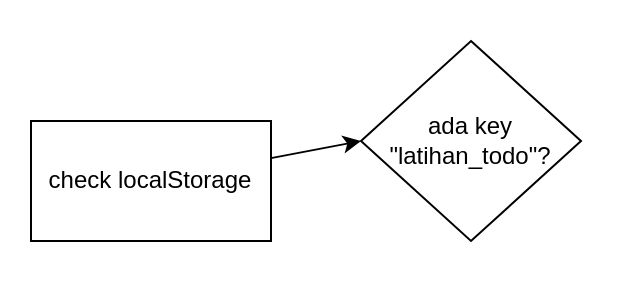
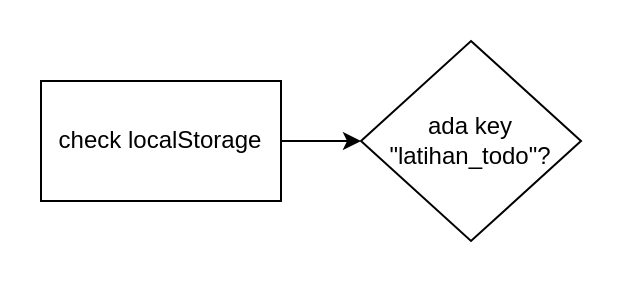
- <mxCell id="3" value="check localStorage" style="rounded=0;whiteSpace=wrap;html=1;" vertex="1" parent="1"><mxGeometry x="15" y="60" width="120" height="60" as="geometry" /></mxCell>
+ <mxCell id="3" value="check localStorage" style="rounded=0;whiteSpace=wrap;html=1;" vertex="1" parent="1"><mxGeometry x="20" y="40" width="120" height="60" as="geometry" /></mxCell>
